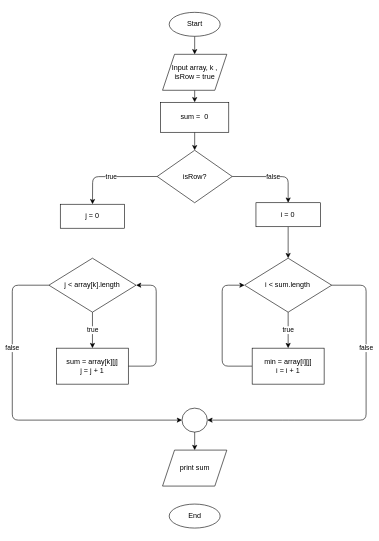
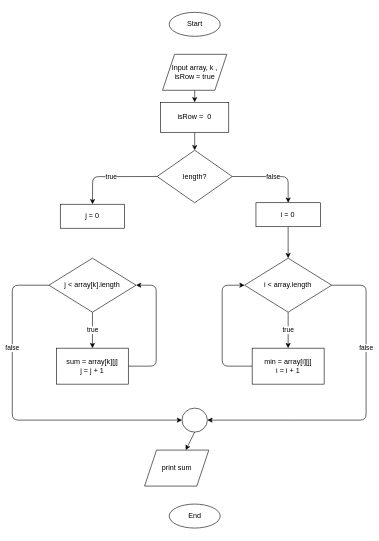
- <mxCell id="2" style="edgeStyle=none;html=1;exitX=0.5;exitY=1;exitDx=0;exitDy=0;entryX=0.5;entryY=0;entryDx=0;entryDy=0;" edge="1" parent="1" source="3" target="9"><mxGeometry relative="1" as="geometry" /></mxCell>
- <mxCell id="8" value="sum =&amp;nbsp; 0" style="whiteSpace=wrap;html=1;" vertex="1" parent="1"><mxGeometry x="267.26" y="170" width="113.75" height="50" as="geometry" /></mxCell>
+ <mxCell id="8" value="isRow =&amp;nbsp; 0" style="whiteSpace=wrap;html=1;" vertex="1" parent="1"><mxGeometry x="267.26" y="170" width="113.75" height="50" as="geometry" /></mxCell>
- <mxCell id="12" value="isRow?" style="rhombus;whiteSpace=wrap;html=1;movable=1;resizable=1;rotatable=1;deletable=1;editable=1;connectable=1;container=0;" vertex="1" parent="1"><mxGeometry x="261.55" y="250" width="125.16" height="87.5" as="geometry" /></mxCell>
+ <mxCell id="12" value="length?" style="rhombus;whiteSpace=wrap;html=1;movable=1;resizable=1;rotatable=1;deletable=1;editable=1;connectable=1;container=0;" vertex="1" parent="1"><mxGeometry x="261.55" y="250" width="125.16" height="87.5" as="geometry" /></mxCell>
- <mxCell id="15" value="i &amp;lt; sum.length" style="rhombus;whiteSpace=wrap;html=1;movable=1;resizable=1;rotatable=1;deletable=1;editable=1;connectable=1;container=0;" vertex="1" parent="1"><mxGeometry x="407.35" y="430" width="145.28" height="90" as="geometry" /></mxCell>
+ <mxCell id="15" value="i &amp;lt; array.length" style="rhombus;whiteSpace=wrap;html=1;movable=1;resizable=1;rotatable=1;deletable=1;editable=1;connectable=1;container=0;" vertex="1" parent="1"><mxGeometry x="407.35" y="430" width="145.28" height="90" as="geometry" /></mxCell>
- <mxCell id="27" value="print sum" style="shape=parallelogram;perimeter=parallelogramPerimeter;whiteSpace=wrap;html=1;fixedSize=1;movable=1;resizable=1;rotatable=1;deletable=1;editable=1;connectable=1;container=0;" vertex="1" parent="1"><mxGeometry x="270.54" y="750" width="107.19" height="60" as="geometry" /></mxCell>
+ <mxCell id="27" value="print sum" style="shape=parallelogram;perimeter=parallelogramPerimeter;whiteSpace=wrap;html=1;fixedSize=1;movable=1;resizable=1;rotatable=1;deletable=1;editable=1;connectable=1;container=0;" vertex="1" parent="1"><mxGeometry x="240.54" y="750" width="107.19" height="60" as="geometry" /></mxCell>
